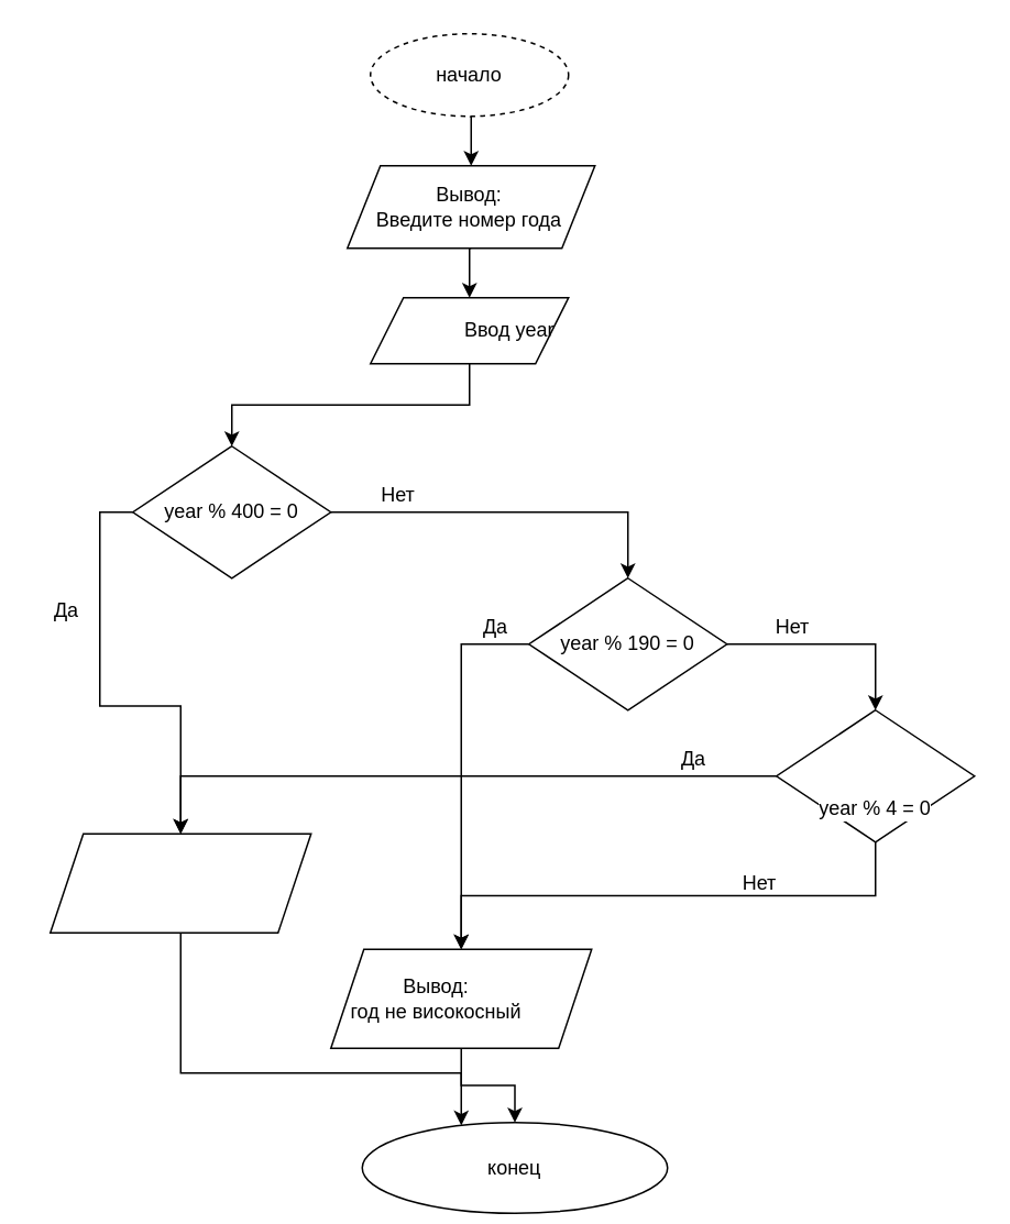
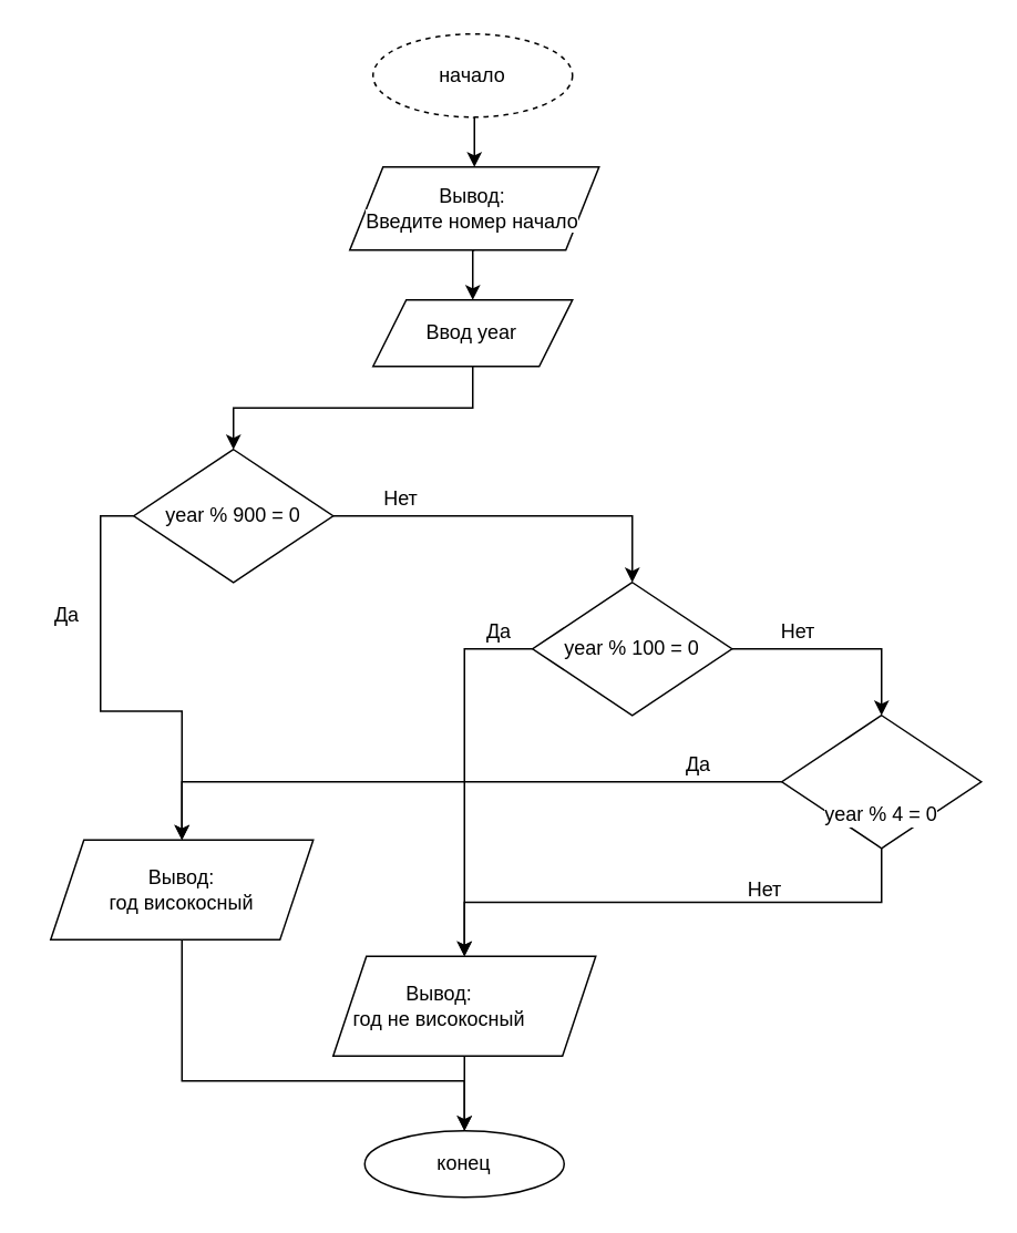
- <mxCell id="8" value="Вывод:&lt;br&gt;&lt;span style=&quot;background-color: rgb(255 , 255 , 255)&quot;&gt;Введите номер года&lt;/span&gt;" style="text;html=1;strokeColor=none;fillColor=none;align=center;verticalAlign=middle;whiteSpace=wrap;rounded=0;" vertex="1" parent="1"><mxGeometry x="194" y="105" width="180" height="40" as="geometry" /></mxCell>
+ <mxCell id="8" value="Вывод:&lt;br&gt;&lt;span style=&quot;background-color: rgb(255 , 255 , 255)&quot;&gt;Введите номер начало&lt;/span&gt;" style="text;html=1;strokeColor=none;fillColor=none;align=center;verticalAlign=middle;whiteSpace=wrap;rounded=0;" vertex="1" parent="1"><mxGeometry x="194" y="105" width="180" height="40" as="geometry" /></mxCell>
- <mxCell id="11" value="Ввод year" style="text;html=1;strokeColor=none;fillColor=none;align=center;verticalAlign=middle;whiteSpace=wrap;rounded=0;" vertex="1" parent="1"><mxGeometry x="276" y="190" width="65" height="20" as="geometry" /></mxCell>
+ <mxCell id="11" value="Ввод year" style="text;html=1;strokeColor=none;fillColor=none;align=center;verticalAlign=middle;whiteSpace=wrap;rounded=0;" vertex="1" parent="1"><mxGeometry x="251" y="190" width="65" height="20" as="geometry" /></mxCell>
- <mxCell id="15" value="&lt;p style=&quot;background-color: rgb(255 , 255 , 255)&quot;&gt;&lt;font face=&quot;Helvetica&quot;&gt;year % 400 = 0&lt;/font&gt;&lt;/p&gt;" style="text;html=1;strokeColor=none;fillColor=none;align=center;verticalAlign=middle;whiteSpace=wrap;rounded=0;" vertex="1" parent="1"><mxGeometry x="90" y="300" width="100" height="20" as="geometry" /></mxCell>
+ <mxCell id="15" value="&lt;p style=&quot;background-color: rgb(255 , 255 , 255)&quot;&gt;&lt;font face=&quot;Helvetica&quot;&gt;year % 900 = 0&lt;/font&gt;&lt;/p&gt;" style="text;html=1;strokeColor=none;fillColor=none;align=center;verticalAlign=middle;whiteSpace=wrap;rounded=0;" vertex="1" parent="1"><mxGeometry x="90" y="300" width="100" height="20" as="geometry" /></mxCell>
- <mxCell id="23" value="&lt;p style=&quot;background-color: rgb(255 , 255 , 255)&quot;&gt;&lt;font face=&quot;Helvetica&quot;&gt;year % 190 = 0&lt;/font&gt;&lt;/p&gt;" style="text;html=1;strokeColor=none;fillColor=none;align=center;verticalAlign=middle;whiteSpace=wrap;rounded=0;" vertex="1" parent="1"><mxGeometry x="330" y="380" width="100" height="20" as="geometry" /></mxCell>
+ <mxCell id="23" value="&lt;p style=&quot;background-color: rgb(255 , 255 , 255)&quot;&gt;&lt;font face=&quot;Helvetica&quot;&gt;year % 100 = 0&lt;/font&gt;&lt;/p&gt;" style="text;html=1;strokeColor=none;fillColor=none;align=center;verticalAlign=middle;whiteSpace=wrap;rounded=0;" vertex="1" parent="1"><mxGeometry x="330" y="380" width="100" height="20" as="geometry" /></mxCell>
+ <mxCell id="19" value="Вывод:&lt;br&gt;год високосный" style="text;html=1;strokeColor=none;fillColor=none;align=center;verticalAlign=middle;whiteSpace=wrap;rounded=0;" vertex="1" parent="1"><mxGeometry x="51" y="525" width="116" height="20" as="geometry" /></mxCell>
- <mxCell id="34" value="конец" style="ellipse;whiteSpace=wrap;html=1;" vertex="1" parent="1"><mxGeometry x="219" y="680" width="185" height="55" as="geometry" /></mxCell>
+ <mxCell id="34" value="конец" style="ellipse;whiteSpace=wrap;html=1;" vertex="1" parent="1"><mxGeometry x="219" y="680" width="120" height="40" as="geometry" /></mxCell>
